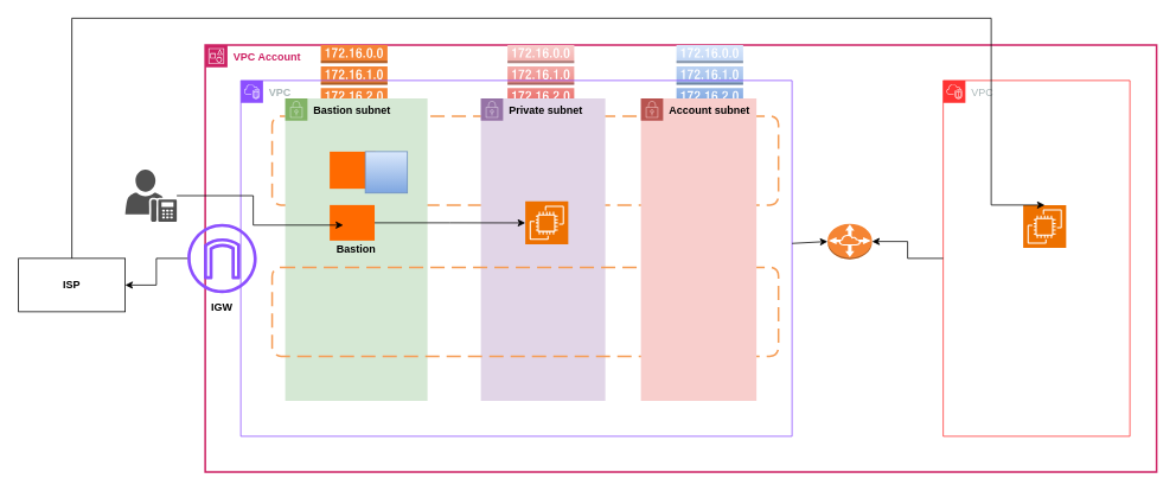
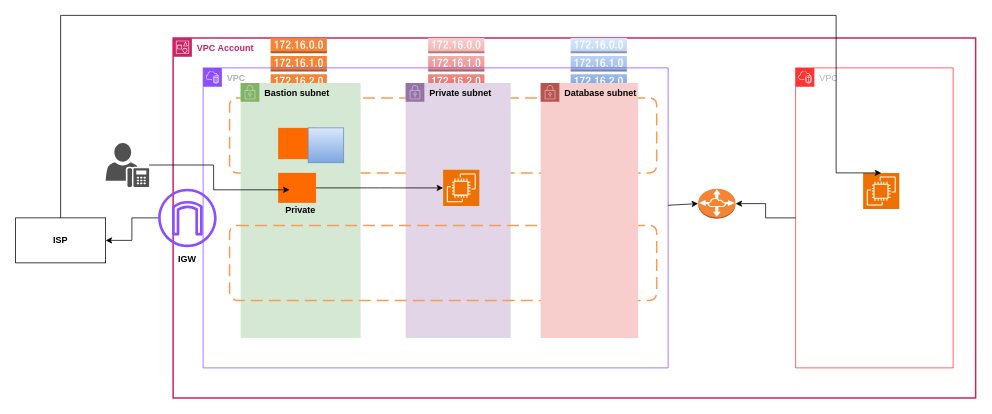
- <mxCell id="20" value="&lt;b&gt;Account subnet&lt;/b&gt;" style="points=[[0,0],[0.25,0],[0.5,0],[0.75,0],[1,0],[1,0.25],[1,0.5],[1,0.75],[1,1],[0.75,1],[0.5,1],[0.25,1],[0,1],[0,0.75],[0,0.5],[0,0.25]];outlineConnect=0;html=1;whiteSpace=wrap;fontSize=12;fontStyle=0;container=1;pointerEvents=0;collapsible=0;recursiveResize=0;shape=mxgraph.aws4.group;grIcon=mxgraph.aws4.group_security_group;grStroke=0;strokeColor=#b85450;fillColor=#f8cecc;verticalAlign=top;align=left;spacingLeft=30;dashed=0;" parent="12" vertex="1"><mxGeometry x="450" y="20" width="130" height="340" as="geometry" /></mxCell>
+ <mxCell id="20" value="&lt;b&gt;Database subnet&lt;/b&gt;" style="points=[[0,0],[0.25,0],[0.5,0],[0.75,0],[1,0],[1,0.25],[1,0.5],[1,0.75],[1,1],[0.75,1],[0.5,1],[0.25,1],[0,1],[0,0.75],[0,0.5],[0,0.25]];outlineConnect=0;html=1;whiteSpace=wrap;fontSize=12;fontStyle=0;container=1;pointerEvents=0;collapsible=0;recursiveResize=0;shape=mxgraph.aws4.group;grIcon=mxgraph.aws4.group_security_group;grStroke=0;strokeColor=#b85450;fillColor=#f8cecc;verticalAlign=top;align=left;spacingLeft=30;dashed=0;" parent="12" vertex="1"><mxGeometry x="450" y="20" width="130" height="340" as="geometry" /></mxCell>
- <mxCell id="16" value="&lt;b&gt;Bastion&lt;/b&gt;" style="text;html=1;whiteSpace=wrap;strokeColor=none;fillColor=none;align=center;verticalAlign=middle;rounded=0;" vertex="1" parent="14"><mxGeometry x="50" y="155" width="60" height="30" as="geometry" /></mxCell>
+ <mxCell id="16" value="&lt;b&gt;Private&lt;/b&gt;" style="text;html=1;whiteSpace=wrap;strokeColor=none;fillColor=none;align=center;verticalAlign=middle;rounded=0;" vertex="1" parent="14"><mxGeometry x="50" y="155" width="60" height="30" as="geometry" /></mxCell>
